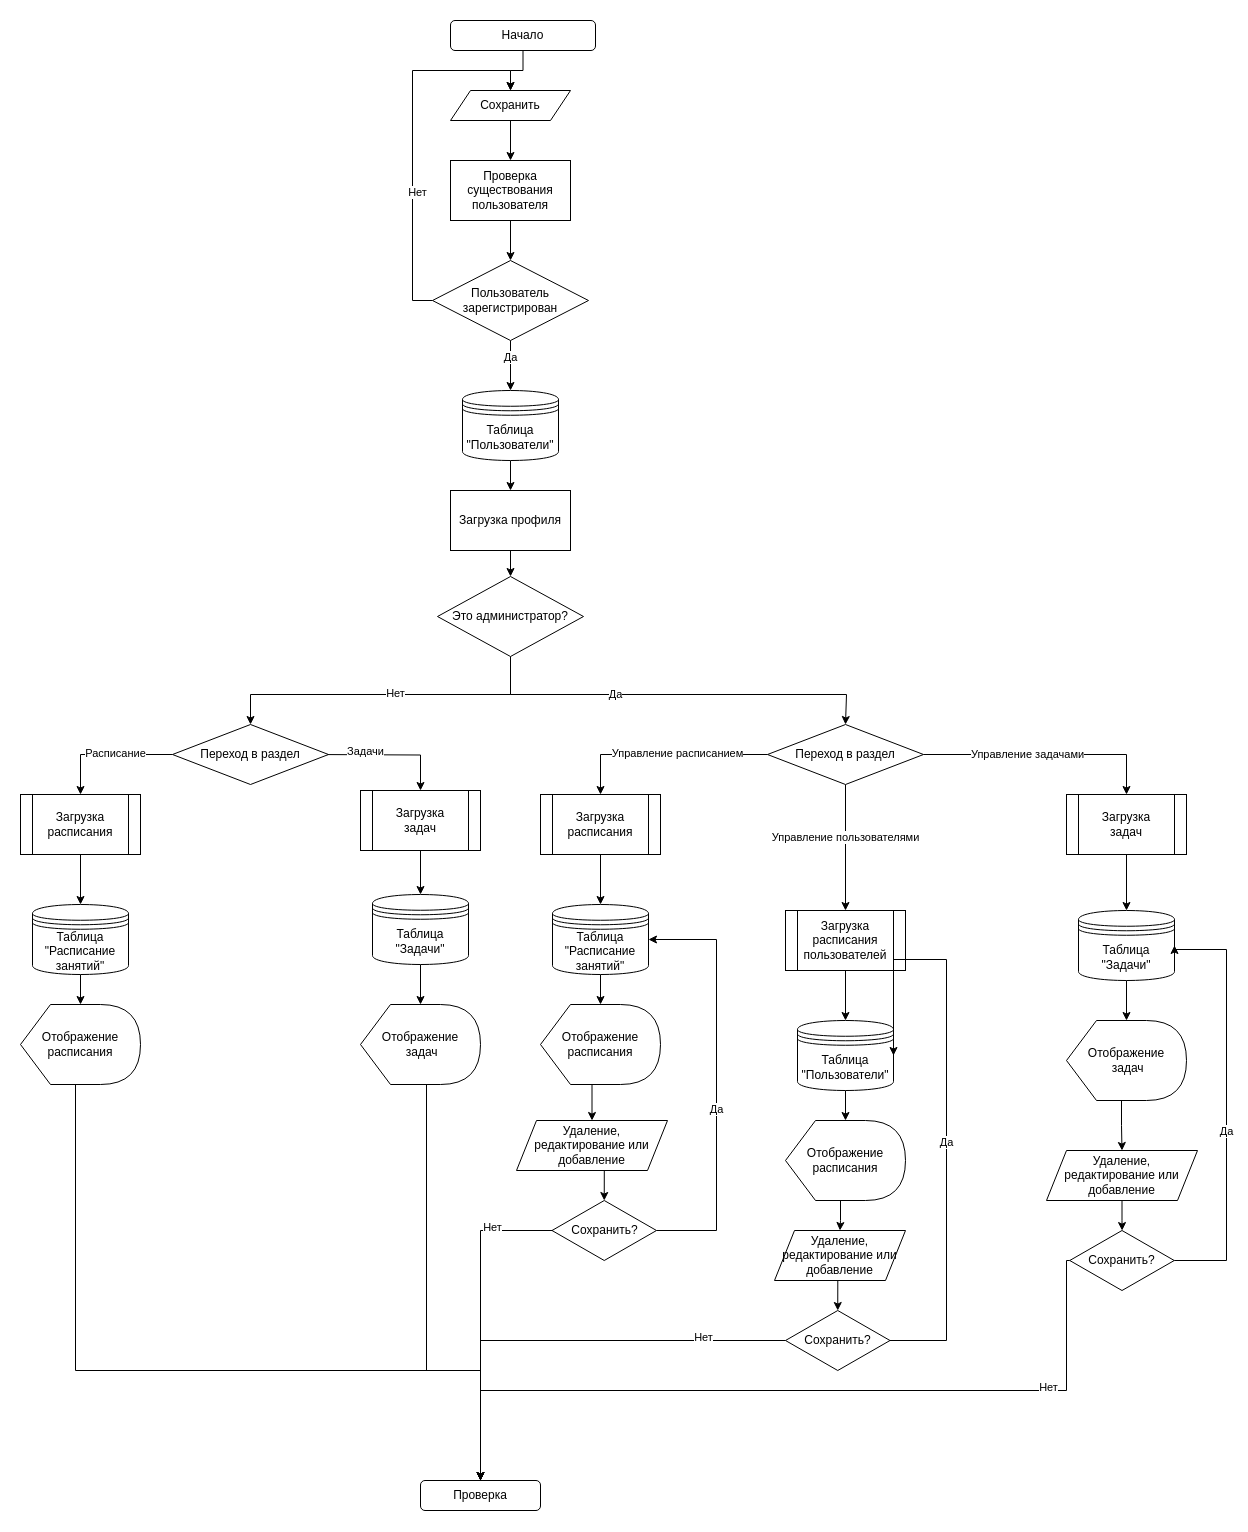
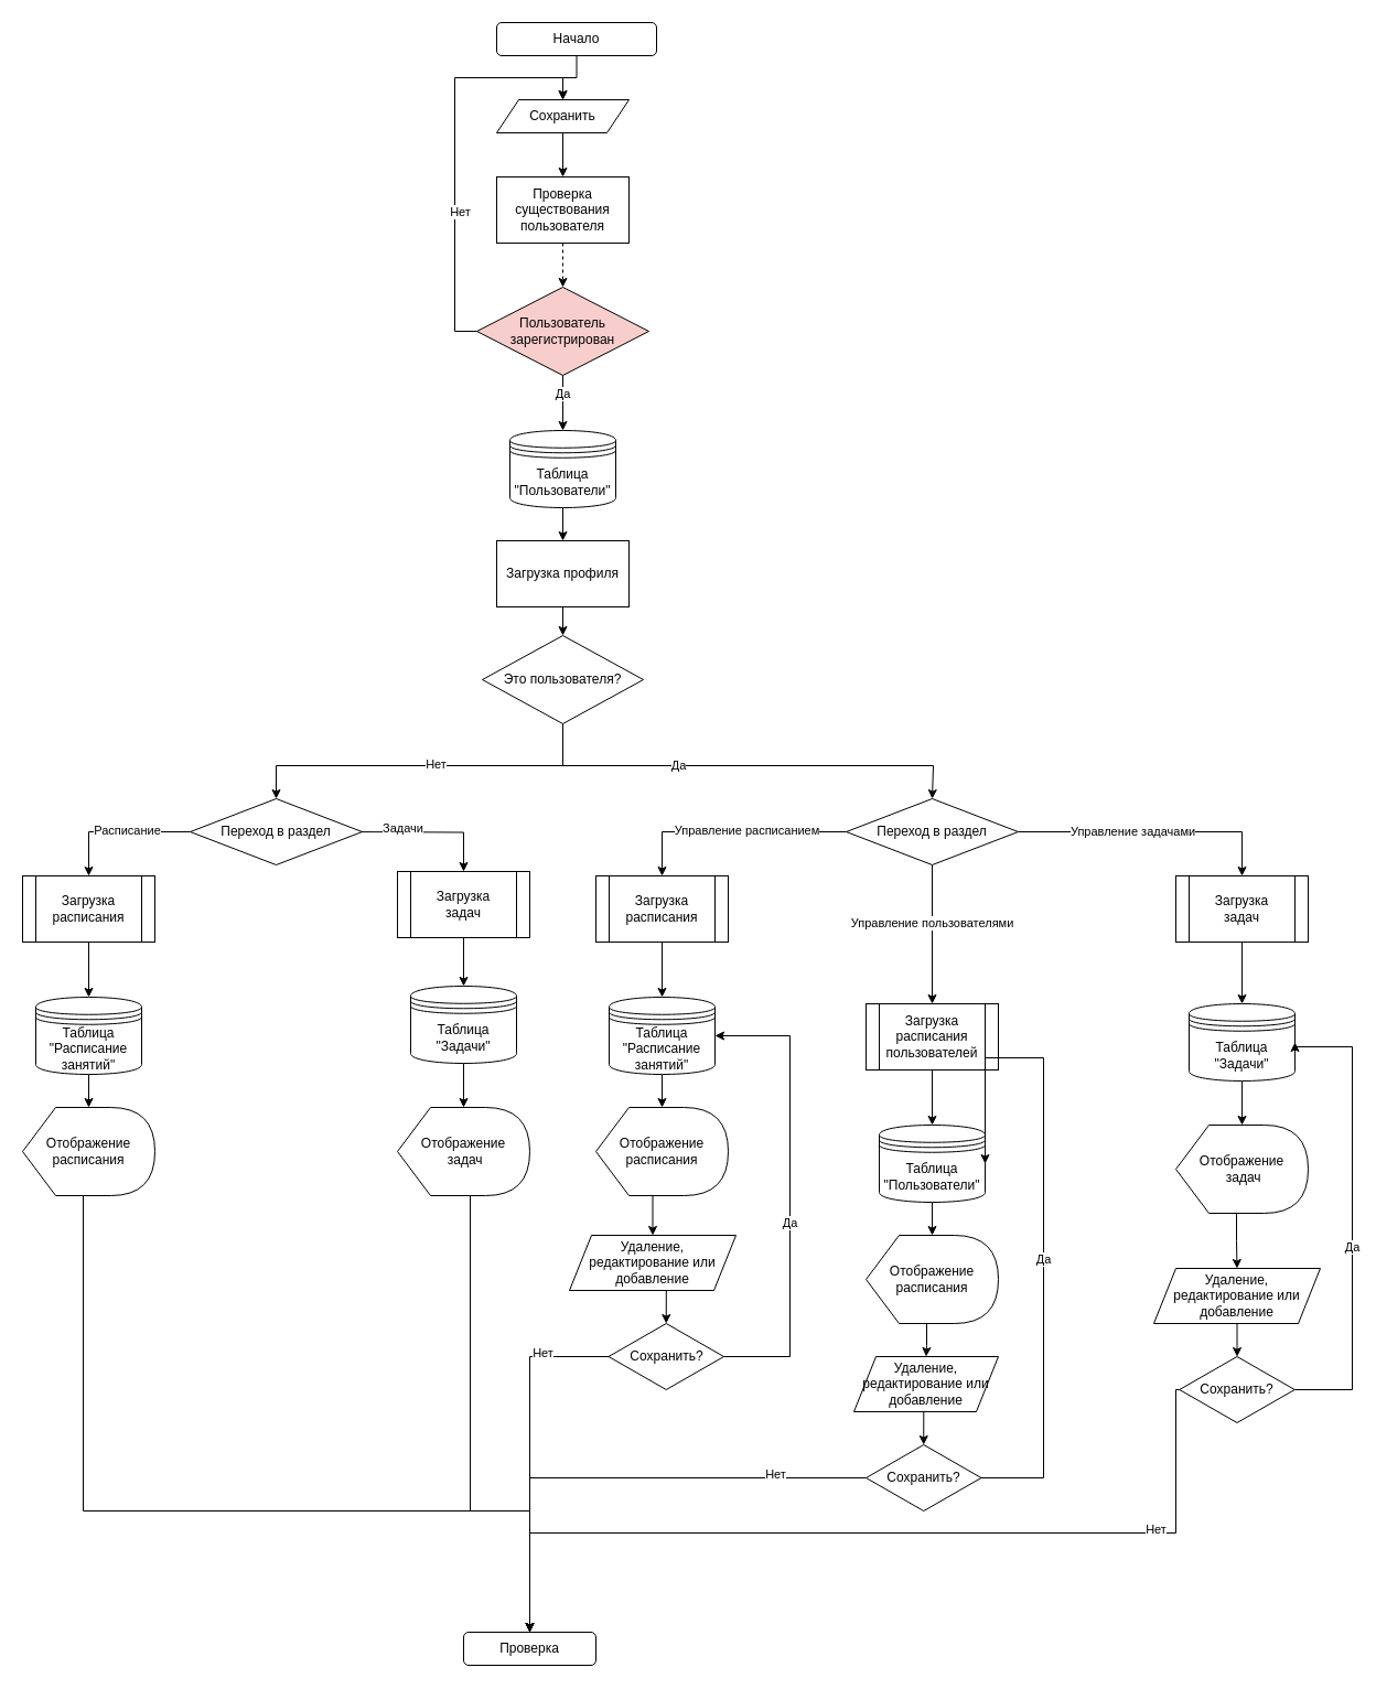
- <mxCell id="6" style="edgeStyle=orthogonalEdgeStyle;rounded=0;orthogonalLoop=1;jettySize=auto;html=1;exitX=0.5;exitY=1;exitDx=0;exitDy=0;entryX=0.5;entryY=0;entryDx=0;entryDy=0;" edge="1" parent="1" source="7" target="12"><mxGeometry relative="1" as="geometry" /></mxCell>
+ <mxCell id="6" style="edgeStyle=orthogonalEdgeStyle;rounded=0;orthogonalLoop=1;jettySize=auto;html=1;exitX=0.5;exitY=1;exitDx=0;exitDy=0;entryX=0.5;entryY=0;entryDx=0;entryDy=0;dashed=1;" edge="1" parent="1" source="7" target="12"><mxGeometry relative="1" as="geometry" /></mxCell>
- <mxCell id="12" value="Пользователь зарегистрирован" style="rhombus;whiteSpace=wrap;html=1;" vertex="1" parent="1"><mxGeometry x="432" y="260" width="156" height="80" as="geometry" /></mxCell>
+ <mxCell id="12" value="Пользователь зарегистрирован" style="rhombus;whiteSpace=wrap;html=1;fillColor=#f8cecc;" vertex="1" parent="1"><mxGeometry x="432" y="260" width="156" height="80" as="geometry" /></mxCell>
- <mxCell id="38" value="Это администратор?" style="rhombus;whiteSpace=wrap;html=1;" vertex="1" parent="1"><mxGeometry x="437" y="576" width="146" height="80" as="geometry" /></mxCell>
+ <mxCell id="38" value="Это пользователя?" style="rhombus;whiteSpace=wrap;html=1;" vertex="1" parent="1"><mxGeometry x="437" y="576" width="146" height="80" as="geometry" /></mxCell>
